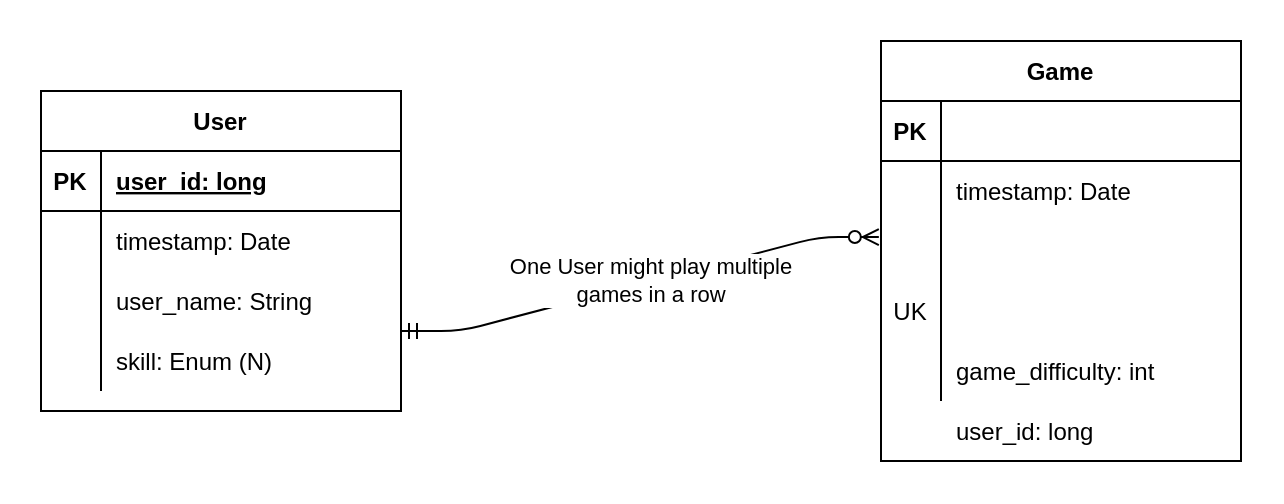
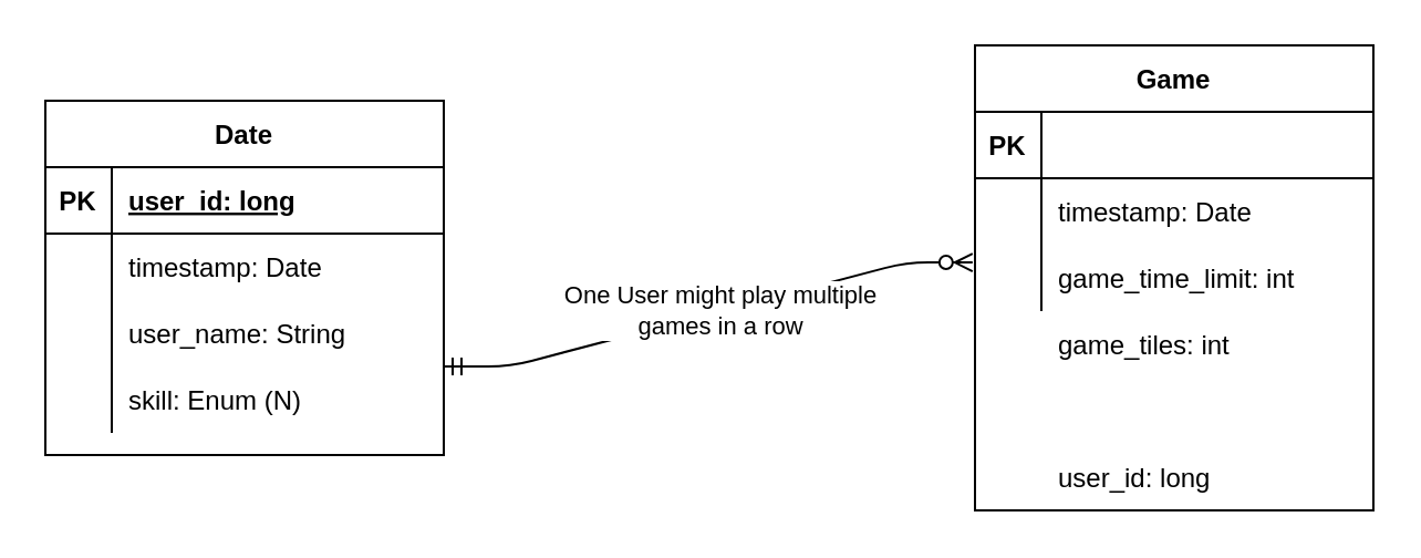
- <mxCell id="2" value="User" style="shape=table;startSize=30;container=1;collapsible=1;childLayout=tableLayout;fixedRows=1;rowLines=0;fontStyle=1;align=center;resizeLast=1;" parent="1" vertex="1"><mxGeometry x="20" y="45" width="180" height="160" as="geometry" /></mxCell>
+ <mxCell id="2" value="Date" style="shape=table;startSize=30;container=1;collapsible=1;childLayout=tableLayout;fixedRows=1;rowLines=0;fontStyle=1;align=center;resizeLast=1;" parent="1" vertex="1"><mxGeometry x="20" y="45" width="180" height="160" as="geometry" /></mxCell>
+ <mxCell id="23" value="game_time_limit: int" style="shape=partialRectangle;connectable=0;fillColor=none;top=0;left=0;bottom=0;right=0;align=left;spacingLeft=6;overflow=hidden;" parent="21" vertex="1"><mxGeometry x="30" width="150" height="30" as="geometry" /></mxCell>
- <mxCell id="25" value="UK" style="shape=partialRectangle;connectable=0;fillColor=none;top=0;left=0;bottom=0;right=0;editable=1;overflow=hidden;" parent="24" vertex="1"><mxGeometry width="30" height="30" as="geometry" /></mxCell>
+ <mxCell id="26" value="game_tiles: int" style="shape=partialRectangle;connectable=0;fillColor=none;top=0;left=0;bottom=0;right=0;align=left;spacingLeft=6;overflow=hidden;" parent="24" vertex="1"><mxGeometry x="30" width="150" height="30" as="geometry" /></mxCell>
- <mxCell id="29" value="game_difficulty: int" style="shape=partialRectangle;connectable=0;fillColor=none;top=0;left=0;bottom=0;right=0;align=left;spacingLeft=6;overflow=hidden;" parent="27" vertex="1"><mxGeometry x="30" width="150" height="30" as="geometry" /></mxCell>
